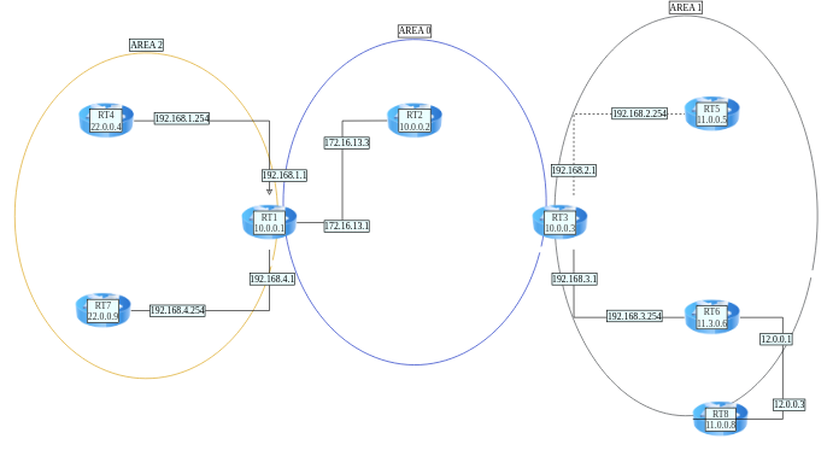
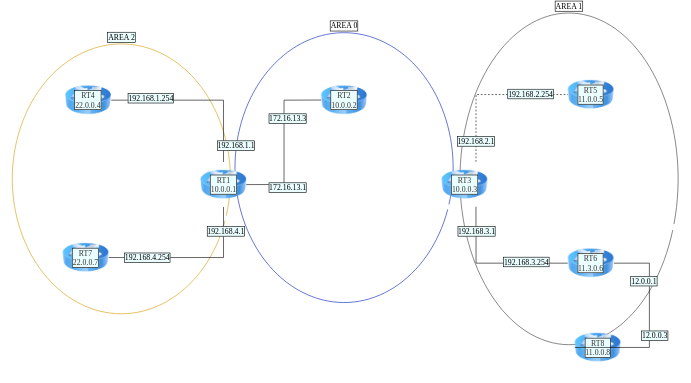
- <mxCell id="12" style="edgeStyle=elbowEdgeStyle;rounded=0;orthogonalLoop=1;jettySize=auto;html=1;exitX=1;exitY=0.5;exitDx=0;exitDy=0;startArrow=none;startFill=0;endArrow=classic;endFill=0;entryX=0.5;entryY=0;entryDx=0;entryDy=0;fontFamily=Verdana;fontSize=13;fontStyle=0;spacing=0;verticalAlign=middle;labelBorderColor=default;labelBackgroundColor=#EBFEFF;" parent="2" source="7" target="8" edge="1"><mxGeometry relative="1" as="geometry"><Array as="points"><mxPoint x="352.138" y="220.197" /></Array></mxGeometry></mxCell>
+ <mxCell id="12" style="edgeStyle=elbowEdgeStyle;rounded=0;orthogonalLoop=1;jettySize=auto;html=1;exitX=1;exitY=0.5;exitDx=0;exitDy=0;startArrow=none;startFill=0;endArrow=none;endFill=0;entryX=0.5;entryY=0;entryDx=0;entryDy=0;fontFamily=Verdana;fontSize=13;fontStyle=0;spacing=0;verticalAlign=middle;labelBorderColor=default;labelBackgroundColor=#EBFEFF;" parent="2" source="7" target="8" edge="1"><mxGeometry relative="1" as="geometry"><Array as="points"><mxPoint x="352.138" y="220.197" /></Array></mxGeometry></mxCell>
- <mxCell id="6" value="RT7&lt;br&gt;22.0.0.9" style="image;html=1;image=img/lib/clip_art/networking/Router_Icon_128x128.png;sketch=0;fillColor=#f5f5f5;fontColor=#333333;strokeColor=default;fontSize=13;fontFamily=Verdana;whiteSpace=wrap;spacing=0;strokeWidth=0;backgroundOutline=0;comic=0;enumerate=0;metaEdit=0;fixDash=1;snapToPoint=1;fontStyle=0;verticalAlign=middle;labelPosition=center;verticalLabelPosition=middle;align=center;labelBorderColor=default;labelBackgroundColor=#EBFEFF;" parent="2" vertex="1"><mxGeometry x="84.207" y="370.118" width="76.552" height="74.961" as="geometry" /></mxCell>
+ <mxCell id="6" value="RT7&lt;br&gt;22.0.0.7" style="image;html=1;image=img/lib/clip_art/networking/Router_Icon_128x128.png;sketch=0;fillColor=#f5f5f5;fontColor=#333333;strokeColor=default;fontSize=13;fontFamily=Verdana;whiteSpace=wrap;spacing=0;strokeWidth=0;backgroundOutline=0;comic=0;enumerate=0;metaEdit=0;fixDash=1;snapToPoint=1;fontStyle=0;verticalAlign=middle;labelPosition=center;verticalLabelPosition=middle;align=center;labelBorderColor=default;labelBackgroundColor=#EBFEFF;" parent="2" vertex="1"><mxGeometry x="84.207" y="370.118" width="76.552" height="74.961" as="geometry" /></mxCell>
